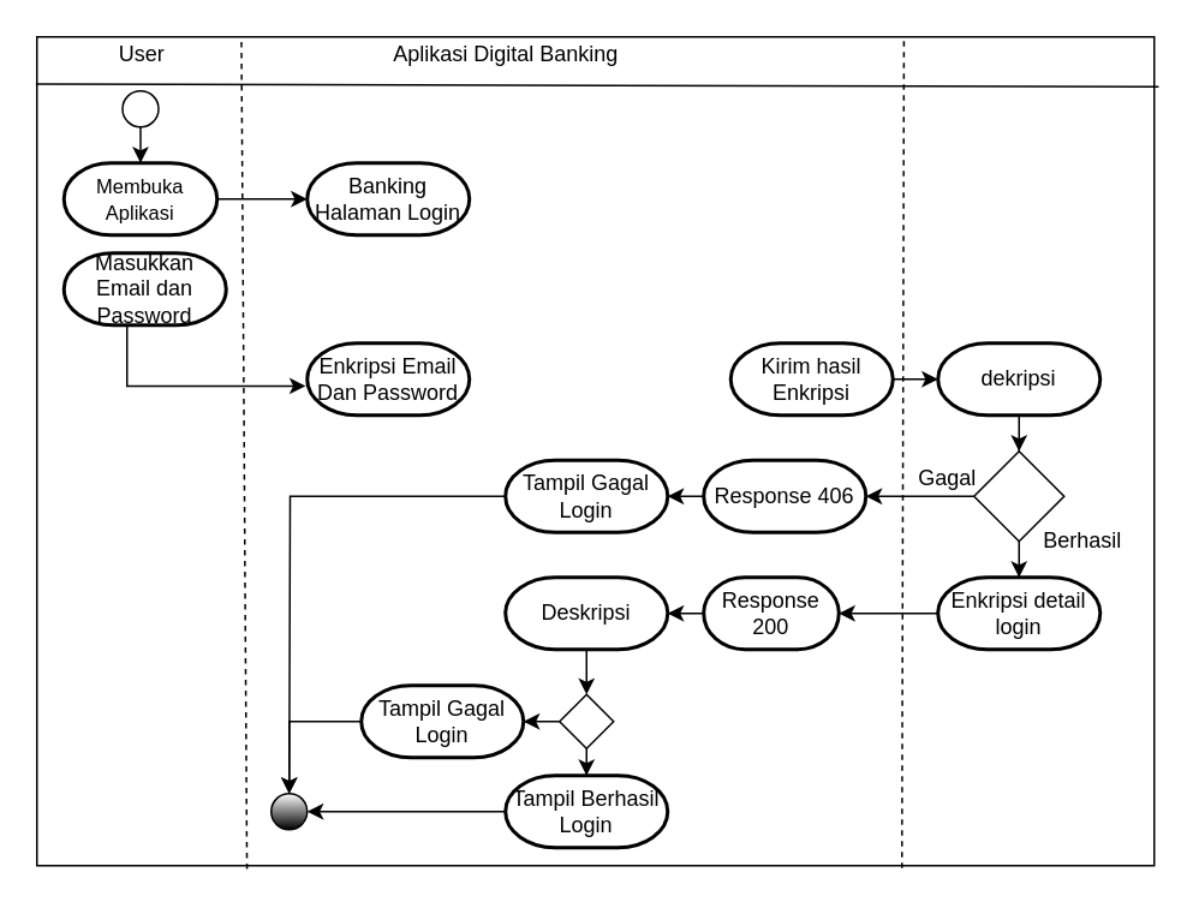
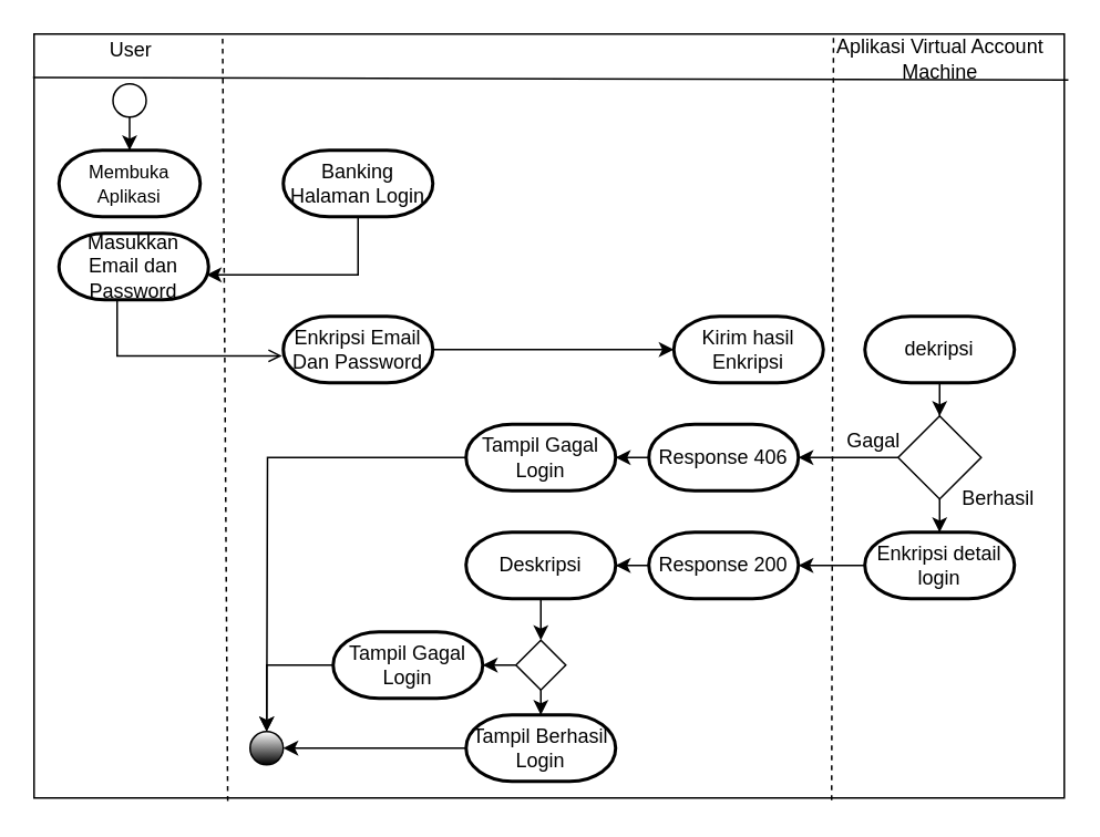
- <mxCell id="43" value="Aplikasi Digital Banking" style="text;html=1;align=center;verticalAlign=middle;resizable=0;points=[];autosize=1;strokeColor=none;" vertex="1" parent="1"><mxGeometry x="210" y="20" width="140" height="20" as="geometry" /></mxCell>
+ <mxCell id="45" value="Aplikasi Virtual Account&lt;br&gt;Machine" style="text;html=1;align=center;verticalAlign=middle;resizable=0;points=[];autosize=1;strokeColor=none;" vertex="1" parent="1"><mxGeometry x="495" y="20" width="140" height="30" as="geometry" /></mxCell>
- <mxCell id="7" style="edgeStyle=orthogonalEdgeStyle;rounded=0;orthogonalLoop=1;jettySize=auto;html=1;" edge="1" parent="1" source="8" target="10"><mxGeometry relative="1" as="geometry" /></mxCell>
+ <mxCell id="9" style="edgeStyle=orthogonalEdgeStyle;rounded=0;orthogonalLoop=1;jettySize=auto;html=1;entryX=0.987;entryY=0.625;entryDx=0;entryDy=0;entryPerimeter=0;" edge="1" parent="1" source="10" target="12"><mxGeometry relative="1" as="geometry"><Array as="points"><mxPoint x="215" y="165" /></Array></mxGeometry></mxCell>
+ <mxCell id="13" style="edgeStyle=orthogonalEdgeStyle;rounded=0;orthogonalLoop=1;jettySize=auto;html=1;entryX=0;entryY=0.5;entryDx=0;entryDy=0;entryPerimeter=0;" edge="1" parent="1" source="14" target="16"><mxGeometry relative="1" as="geometry"><mxPoint x="280" y="210" as="targetPoint" /></mxGeometry></mxCell>
- <mxCell id="15" style="edgeStyle=orthogonalEdgeStyle;rounded=0;orthogonalLoop=1;jettySize=auto;html=1;" edge="1" parent="1" source="16" target="18"><mxGeometry relative="1" as="geometry" /></mxCell>
- <mxCell id="11" style="edgeStyle=orthogonalEdgeStyle;rounded=0;orthogonalLoop=1;jettySize=auto;html=1;entryX=-0.009;entryY=0.594;entryDx=0;entryDy=0;entryPerimeter=0;" edge="1" parent="1" source="12" target="14"><mxGeometry relative="1" as="geometry"><Array as="points"><mxPoint x="70" y="214" /></Array></mxGeometry></mxCell>
+ <mxCell id="11" style="edgeStyle=orthogonalEdgeStyle;rounded=0;orthogonalLoop=1;jettySize=auto;html=1;entryX=-0.009;entryY=0.594;entryDx=0;entryDy=0;entryPerimeter=0;endArrow=open;" edge="1" parent="1" source="12" target="14"><mxGeometry relative="1" as="geometry"><Array as="points"><mxPoint x="70" y="214" /></Array></mxGeometry></mxCell>
- <mxCell id="29" value="Response 200" style="strokeWidth=2;html=1;shape=mxgraph.flowchart.terminator;whiteSpace=wrap;" vertex="1" parent="1"><mxGeometry x="390" y="320" width="75" height="40" as="geometry" /></mxCell>
+ <mxCell id="29" value="Response 200" style="strokeWidth=2;html=1;shape=mxgraph.flowchart.terminator;whiteSpace=wrap;" vertex="1" parent="1"><mxGeometry x="390" y="320" width="90" height="40" as="geometry" /></mxCell>
